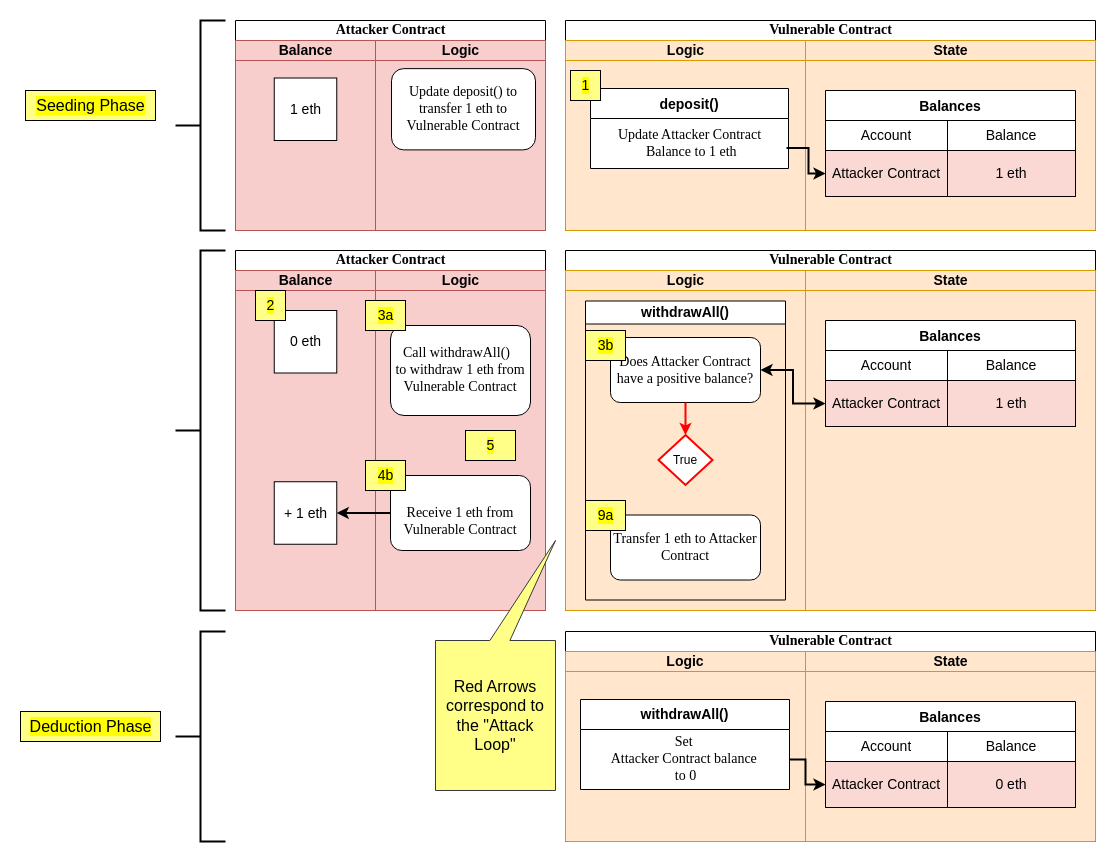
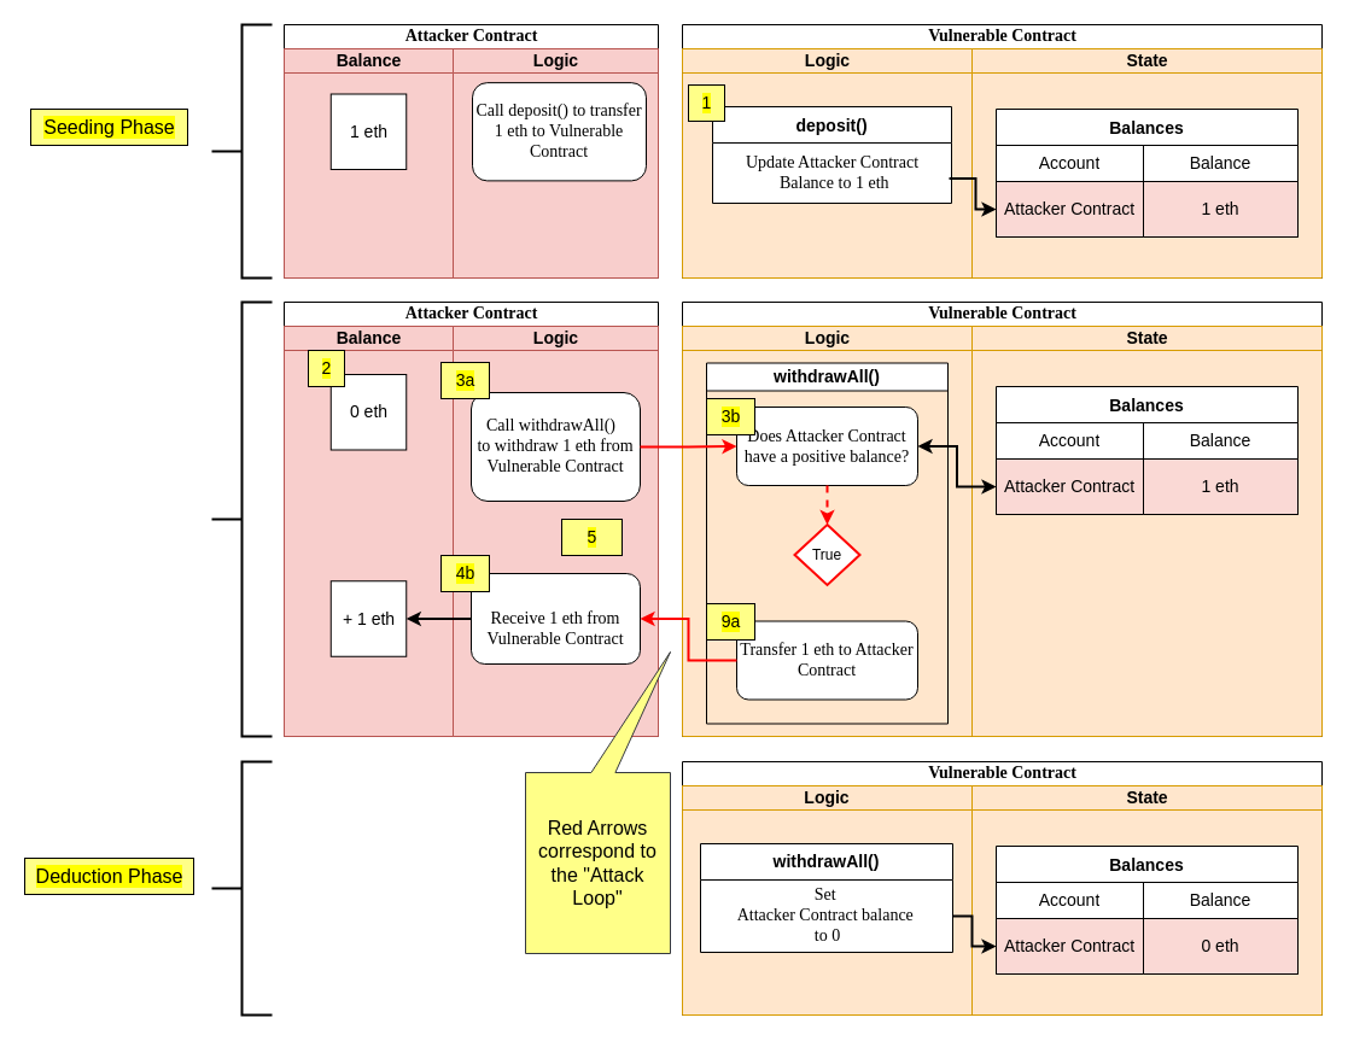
- <mxCell id="10" value="&lt;font style=&quot;font-size: 14px;&quot;&gt;Update deposit() to transfer 1 eth to Vulnerable Contract&lt;/font&gt;" style="rounded=1;whiteSpace=wrap;html=1;shadow=0;labelBackgroundColor=none;strokeWidth=1;fontFamily=Verdana;fontSize=14;align=center;numbered=0;spacingTop=0;spacing=2;" parent="9" vertex="1"><mxGeometry x="16" y="28.13" width="144" height="81.25" as="geometry" /></mxCell>
+ <mxCell id="10" value="&lt;font style=&quot;font-size: 14px;&quot;&gt;Call deposit() to transfer 1 eth to Vulnerable Contract&lt;/font&gt;" style="rounded=1;whiteSpace=wrap;html=1;shadow=0;labelBackgroundColor=none;strokeWidth=1;fontFamily=Verdana;fontSize=14;align=center;numbered=0;spacingTop=0;spacing=2;" parent="9" vertex="1"><mxGeometry x="16" y="28.13" width="144" height="81.25" as="geometry" /></mxCell>
+ <mxCell id="57" value="" style="edgeStyle=orthogonalEdgeStyle;rounded=0;orthogonalLoop=1;jettySize=auto;html=1;fontSize=14;strokeWidth=2;exitX=1;exitY=0.5;exitDx=0;exitDy=0;entryX=0;entryY=0.5;entryDx=0;entryDy=0;strokeColor=#ff0000;" parent="1" source="47" target="18" edge="1"><mxGeometry relative="1" as="geometry"><mxPoint x="451" y="476" as="sourcePoint" /><mxPoint x="595" y="336" as="targetPoint" /></mxGeometry></mxCell>
- <mxCell id="21" value="" style="edgeStyle=orthogonalEdgeStyle;rounded=0;orthogonalLoop=1;jettySize=auto;html=1;strokeWidth=2;fontSize=14;exitX=0.5;exitY=1;exitDx=0;exitDy=0;entryX=0.5;entryY=0;entryDx=0;entryDy=0;strokeColor=#ff0000;" parent="17" source="18" target="20" edge="1"><mxGeometry relative="1" as="geometry"><mxPoint x="370" y="432" as="sourcePoint" /><mxPoint x="370" y="524" as="targetPoint" /></mxGeometry></mxCell>
+ <mxCell id="21" value="" style="edgeStyle=orthogonalEdgeStyle;rounded=0;orthogonalLoop=1;jettySize=auto;html=1;strokeWidth=2;fontSize=14;exitX=0.5;exitY=1;exitDx=0;exitDy=0;entryX=0.5;entryY=0;entryDx=0;entryDy=0;strokeColor=#ff0000;dashed=1;" parent="17" source="18" target="20" edge="1"><mxGeometry relative="1" as="geometry"><mxPoint x="370" y="432" as="sourcePoint" /><mxPoint x="370" y="524" as="targetPoint" /></mxGeometry></mxCell>
+ <mxCell id="58" value="" style="edgeStyle=orthogonalEdgeStyle;rounded=0;orthogonalLoop=1;jettySize=auto;html=1;fontSize=14;strokeWidth=2;exitX=0;exitY=0.5;exitDx=0;exitDy=0;entryX=1;entryY=0.5;entryDx=0;entryDy=0;strokeColor=#ff0000;shadow=0;sketch=0;" parent="1" source="19" target="48" edge="1"><mxGeometry relative="1" as="geometry"><mxPoint x="595" y="513.5" as="sourcePoint" /><mxPoint x="680" y="481" as="targetPoint" /></mxGeometry></mxCell>
